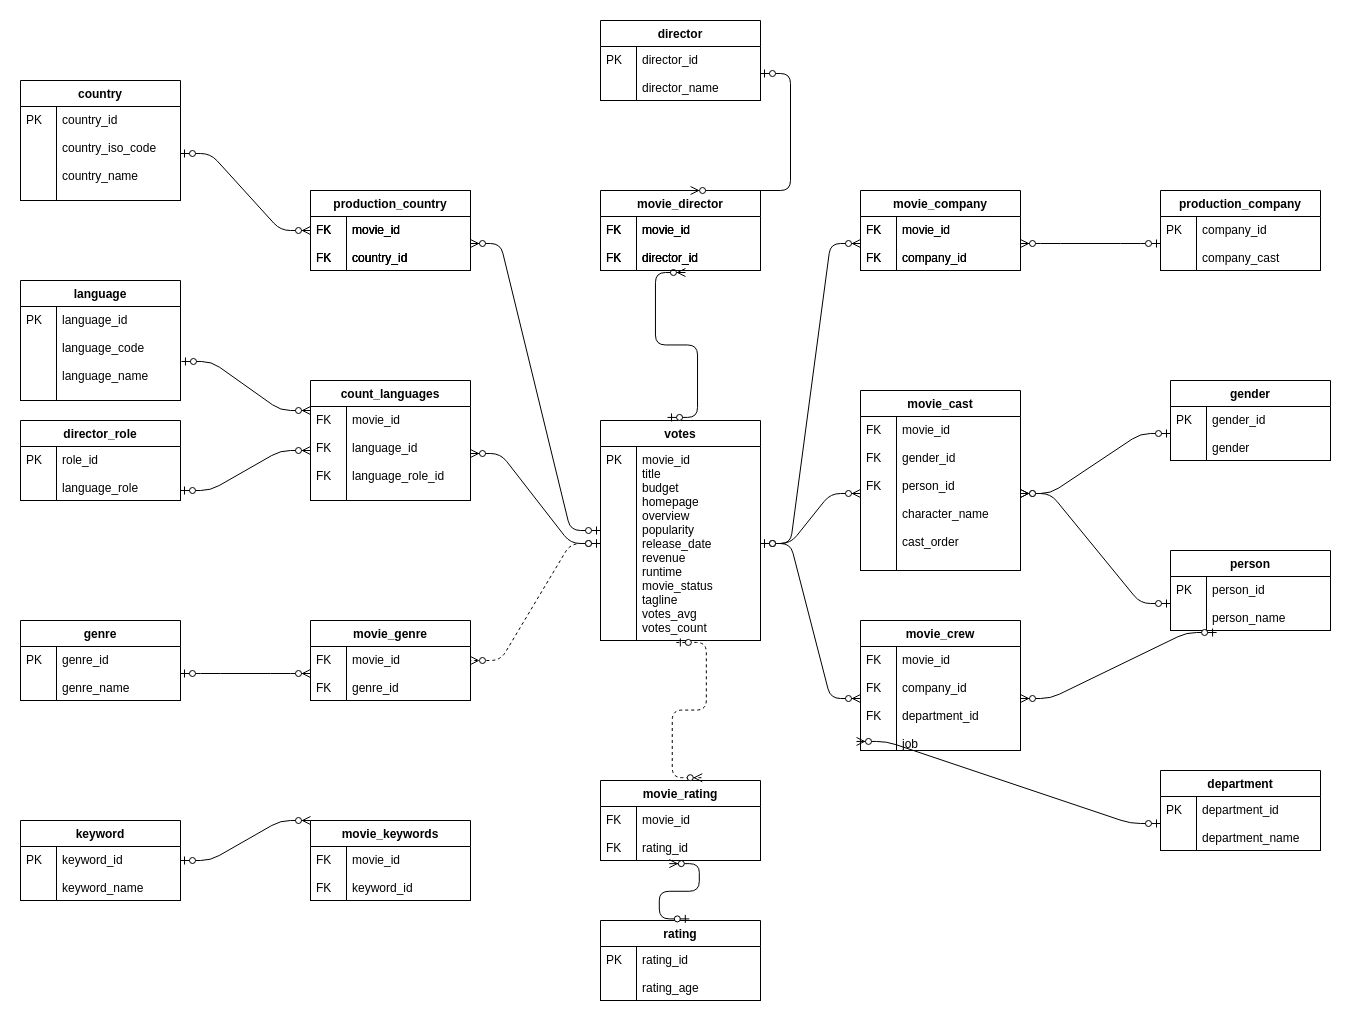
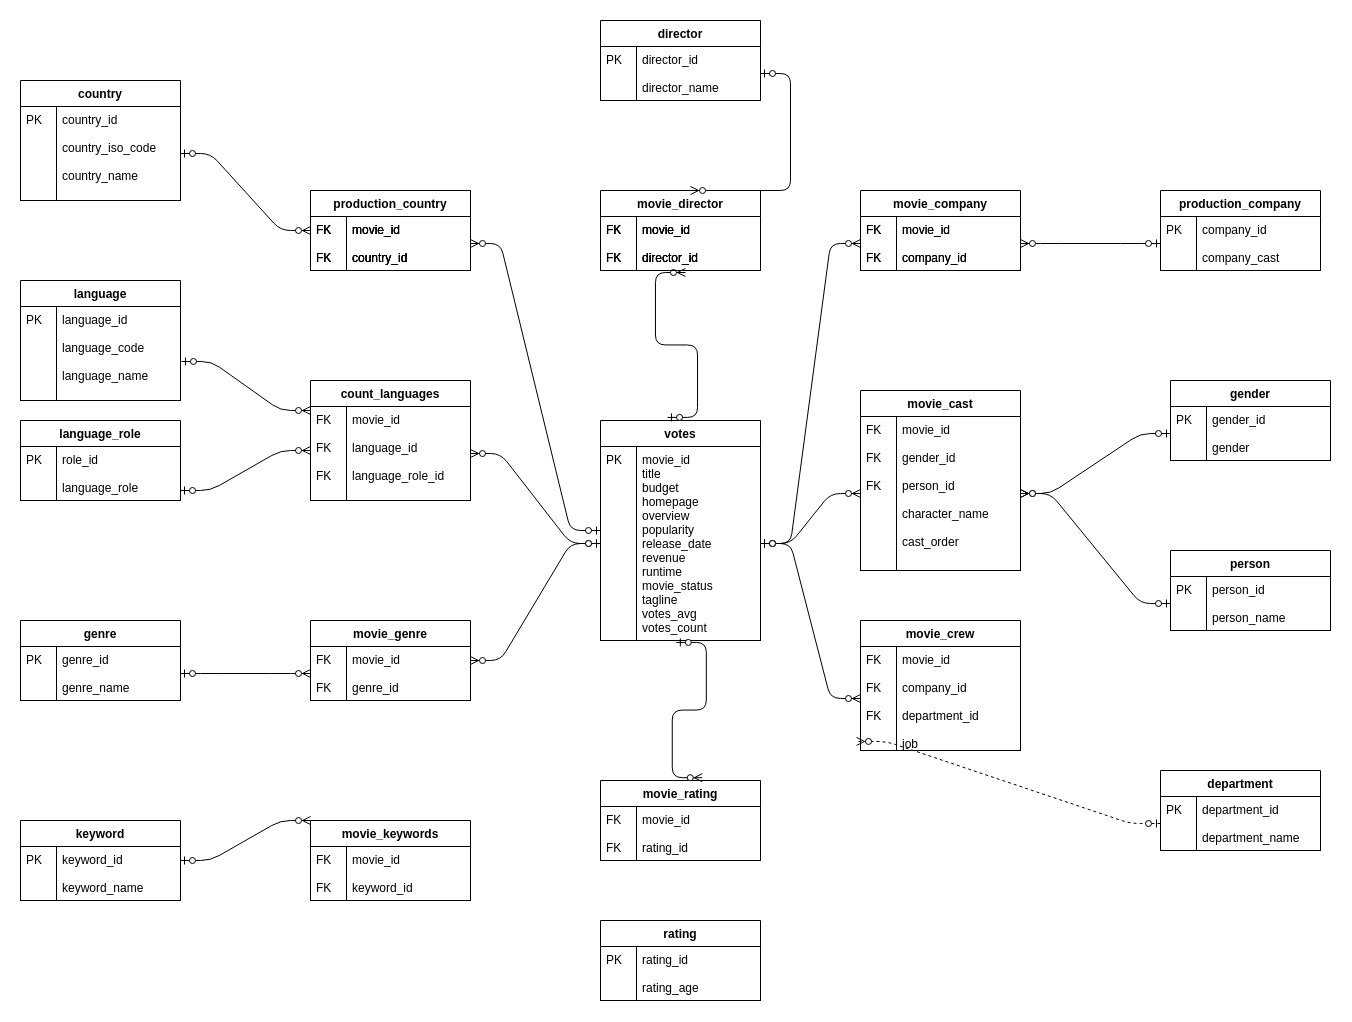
- <mxCell id="46" value="director_role" style="swimlane;fontStyle=1;childLayout=stackLayout;horizontal=1;startSize=26;horizontalStack=0;resizeParent=1;resizeLast=0;collapsible=1;marginBottom=0;rounded=0;shadow=0;strokeWidth=1;" vertex="1" parent="1"><mxGeometry x="20" y="420" width="160" height="80" as="geometry"><mxRectangle x="260" y="80" width="160" height="26" as="alternateBounds" /></mxGeometry></mxCell>
+ <mxCell id="46" value="language_role" style="swimlane;fontStyle=1;childLayout=stackLayout;horizontal=1;startSize=26;horizontalStack=0;resizeParent=1;resizeLast=0;collapsible=1;marginBottom=0;rounded=0;shadow=0;strokeWidth=1;" vertex="1" parent="1"><mxGeometry x="20" y="420" width="160" height="80" as="geometry"><mxRectangle x="260" y="80" width="160" height="26" as="alternateBounds" /></mxGeometry></mxCell>
- <mxCell id="57" value="" style="edgeStyle=entityRelationEdgeStyle;fontSize=12;html=1;endArrow=ERzeroToMany;startArrow=ERzeroToOne;dashed=1;" edge="1" parent="1" source="3" target="11"><mxGeometry width="100" height="100" relative="1" as="geometry"><mxPoint x="530" y="571" as="sourcePoint" /><mxPoint x="560" y="670" as="targetPoint" /></mxGeometry></mxCell>
+ <mxCell id="57" value="" style="edgeStyle=entityRelationEdgeStyle;fontSize=12;html=1;endArrow=ERzeroToMany;startArrow=ERzeroToOne;" edge="1" parent="1" source="3" target="11"><mxGeometry width="100" height="100" relative="1" as="geometry"><mxPoint x="530" y="571" as="sourcePoint" /><mxPoint x="560" y="670" as="targetPoint" /></mxGeometry></mxCell>
- <mxCell id="64" value="" style="edgeStyle=entityRelationEdgeStyle;fontSize=12;html=1;endArrow=ERzeroToMany;startArrow=ERzeroToOne;exitX=0.288;exitY=1.037;exitDx=0;exitDy=0;exitPerimeter=0;" edge="1" parent="1" source="35" target="23"><mxGeometry width="100" height="100" relative="1" as="geometry"><mxPoint x="1170" y="603" as="sourcePoint" /><mxPoint x="1020" y="493" as="targetPoint" /></mxGeometry></mxCell>
- <mxCell id="91" value="" style="edgeStyle=entityRelationEdgeStyle;fontSize=12;html=1;endArrow=ERzeroToMany;startArrow=ERzeroToOne;exitX=0.474;exitY=1.01;exitDx=0;exitDy=0;exitPerimeter=0;entryX=0.636;entryY=-0.035;entryDx=0;entryDy=0;entryPerimeter=0;dashed=1;" edge="1" parent="1" source="3" target="88"><mxGeometry width="100" height="100" relative="1" as="geometry"><mxPoint x="613.5" y="665" as="sourcePoint" /><mxPoint x="710" y="770" as="targetPoint" /></mxGeometry></mxCell>
+ <mxCell id="91" value="" style="edgeStyle=entityRelationEdgeStyle;fontSize=12;html=1;endArrow=ERzeroToMany;startArrow=ERzeroToOne;exitX=0.474;exitY=1.01;exitDx=0;exitDy=0;exitPerimeter=0;entryX=0.636;entryY=-0.035;entryDx=0;entryDy=0;entryPerimeter=0;" edge="1" parent="1" source="3" target="88"><mxGeometry width="100" height="100" relative="1" as="geometry"><mxPoint x="613.5" y="665" as="sourcePoint" /><mxPoint x="710" y="770" as="targetPoint" /></mxGeometry></mxCell>
- <mxCell id="65" value="" style="edgeStyle=entityRelationEdgeStyle;fontSize=12;html=1;endArrow=ERzeroToMany;startArrow=ERzeroToOne;entryX=-0.025;entryY=0.913;entryDx=0;entryDy=0;entryPerimeter=0;" edge="1" parent="1" source="38" target="23"><mxGeometry width="100" height="100" relative="1" as="geometry"><mxPoint x="1030" y="830" as="sourcePoint" /><mxPoint x="880" y="925" as="targetPoint" /></mxGeometry></mxCell>
+ <mxCell id="65" value="" style="edgeStyle=entityRelationEdgeStyle;fontSize=12;html=1;endArrow=ERzeroToMany;startArrow=ERzeroToOne;entryX=-0.025;entryY=0.913;entryDx=0;entryDy=0;entryPerimeter=0;dashed=1;" edge="1" parent="1" source="38" target="23"><mxGeometry width="100" height="100" relative="1" as="geometry"><mxPoint x="1030" y="830" as="sourcePoint" /><mxPoint x="880" y="925" as="targetPoint" /></mxGeometry></mxCell>
- <mxCell id="95" value="" style="edgeStyle=entityRelationEdgeStyle;fontSize=12;html=1;endArrow=ERzeroToMany;startArrow=ERzeroToOne;entryX=0.43;entryY=1.058;entryDx=0;entryDy=0;entryPerimeter=0;exitX=0.555;exitY=-0.02;exitDx=0;exitDy=0;exitPerimeter=0;" edge="1" parent="1" source="92" target="89"><mxGeometry width="100" height="100" relative="1" as="geometry"><mxPoint x="480" y="1000" as="sourcePoint" /><mxPoint x="610" y="960" as="targetPoint" /></mxGeometry></mxCell>
